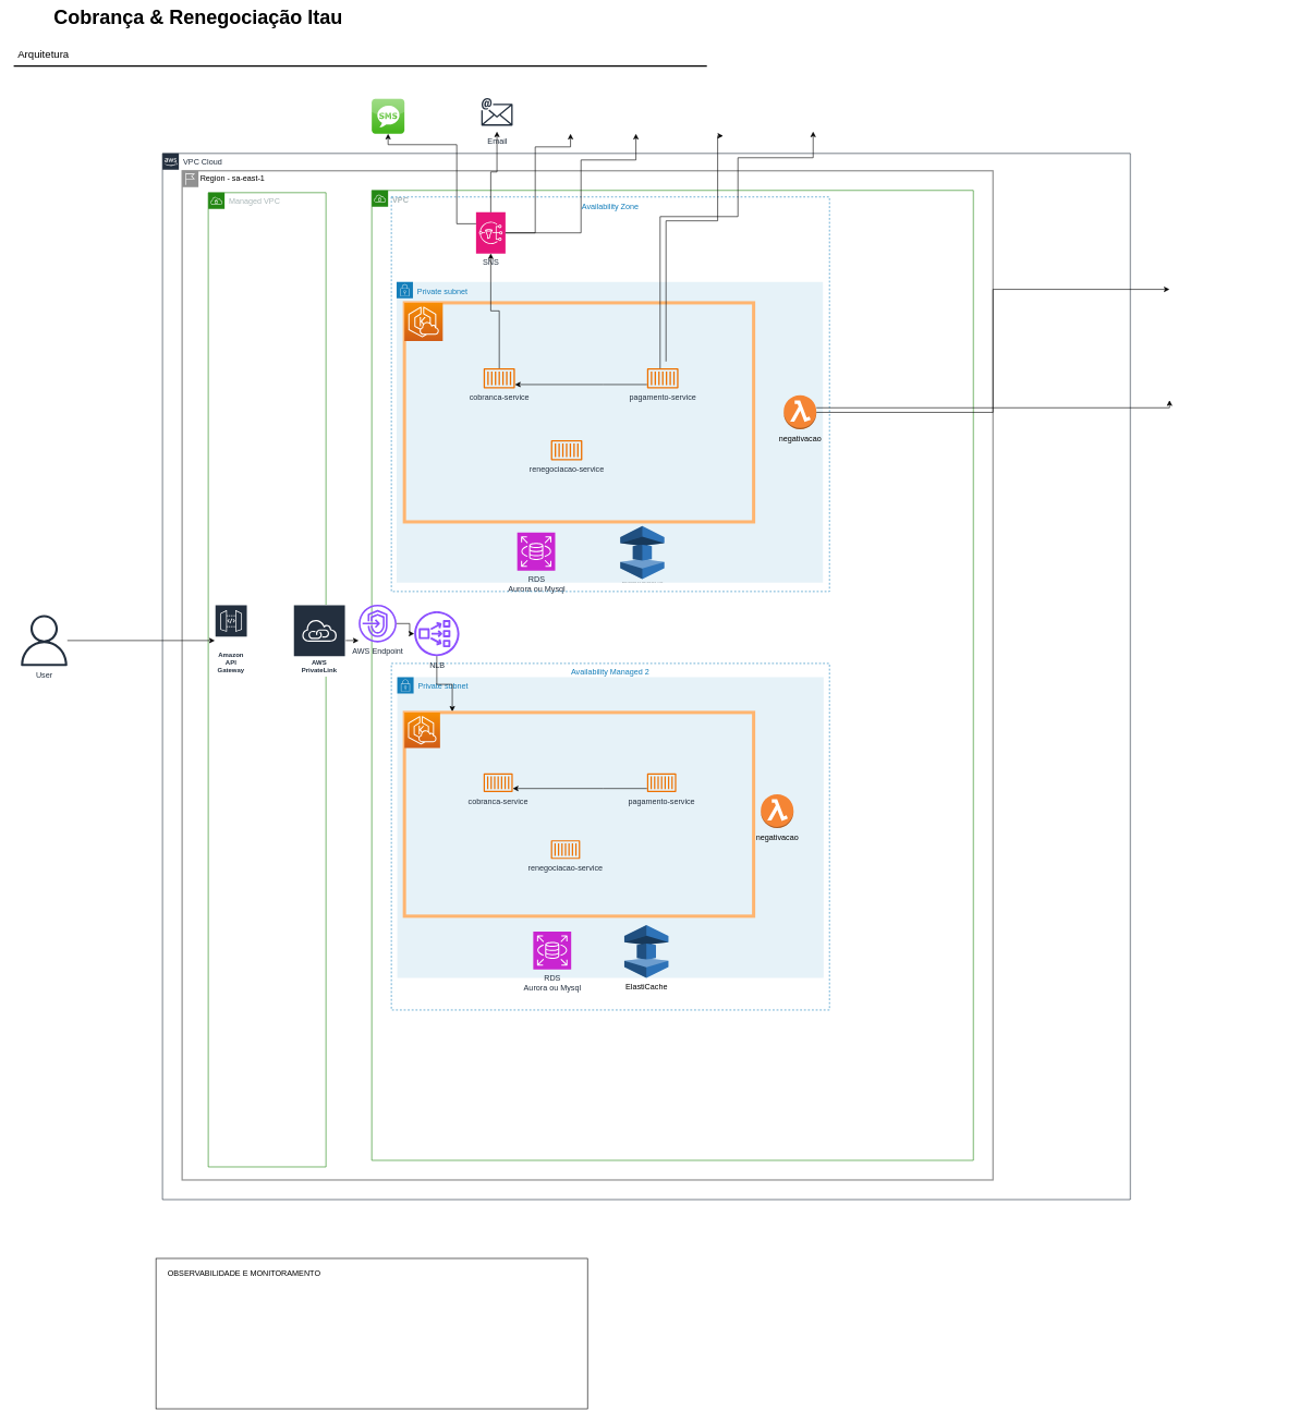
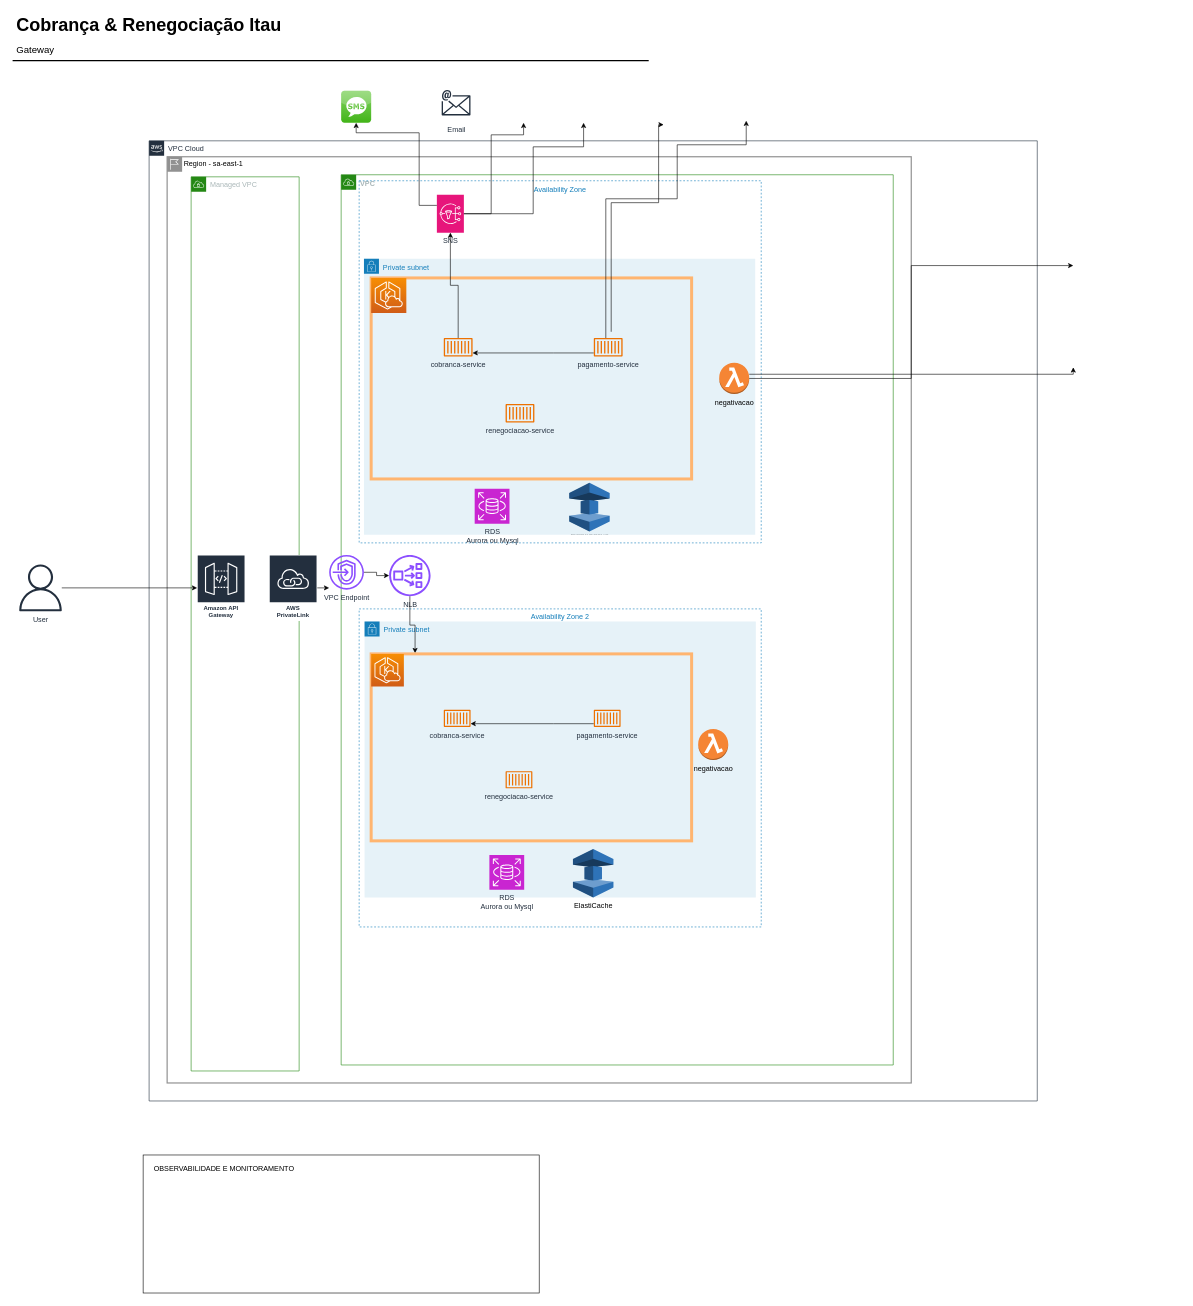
- <mxCell id="56" value="Cobrança &amp;amp;&amp;nbsp;Renegociação&amp;nbsp;Itau" style="text;html=1;resizable=0;points=[];autosize=1;align=left;verticalAlign=top;spacingTop=-4;fontSize=30;fontStyle=1;labelBackgroundColor=none;" parent="1" vertex="1"><mxGeometry x="79.5" y="5.5" width="470" height="40" as="geometry" /></mxCell>
+ <mxCell id="56" value="Cobrança &amp;amp;&amp;nbsp;Renegociação&amp;nbsp;Itau" style="text;html=1;resizable=0;points=[];autosize=1;align=left;verticalAlign=top;spacingTop=-4;fontSize=30;fontStyle=1;labelBackgroundColor=none;" parent="1" vertex="1"><mxGeometry x="24.5" y="20.5" width="470" height="40" as="geometry" /></mxCell>
- <mxCell id="57" value="Arquitetura&amp;nbsp;" style="text;html=1;resizable=0;points=[];autosize=1;align=left;verticalAlign=top;spacingTop=-4;fontSize=16;labelBackgroundColor=none;" parent="1" vertex="1"><mxGeometry x="24.5" y="70.5" width="110" height="30" as="geometry" /></mxCell>
+ <mxCell id="57" value="Gateway&amp;nbsp;" style="text;html=1;resizable=0;points=[];autosize=1;align=left;verticalAlign=top;spacingTop=-4;fontSize=16;labelBackgroundColor=none;" parent="1" vertex="1"><mxGeometry x="24.5" y="70.5" width="110" height="30" as="geometry" /></mxCell>
- <mxCell id="45" style="edgeStyle=orthogonalEdgeStyle;rounded=0;orthogonalLoop=1;jettySize=auto;html=1;" parent="3" source="10" target="43" edge="1"><mxGeometry relative="1" as="geometry" /></mxCell>
- <mxCell id="16" value="NLB&lt;br&gt;" style="sketch=0;outlineConnect=0;fontColor=#232F3E;gradientColor=none;fillColor=#8C4FFF;strokeColor=none;dashed=0;verticalLabelPosition=bottom;verticalAlign=top;align=center;html=1;fontSize=12;fontStyle=0;aspect=fixed;pointerEvents=1;shape=mxgraph.aws4.network_load_balancer;" vertex="1" parent="9"><mxGeometry x="355" y="673.44" width="69" height="69" as="geometry" /></mxCell>
+ <mxCell id="16" value="NLB&lt;br&gt;" style="sketch=0;outlineConnect=0;fontColor=#232F3E;gradientColor=none;fillColor=#8C4FFF;strokeColor=none;dashed=0;verticalLabelPosition=bottom;verticalAlign=top;align=center;html=1;fontSize=12;fontStyle=0;aspect=fixed;pointerEvents=1;shape=mxgraph.aws4.network_load_balancer;" vertex="1" parent="9"><mxGeometry x="370" y="663.44" width="69" height="69" as="geometry" /></mxCell>
- <mxCell id="13" value="Amazon API Gateway" style="sketch=0;outlineConnect=0;fontColor=#232F3E;gradientColor=none;strokeColor=#ffffff;fillColor=#232F3E;dashed=0;verticalLabelPosition=middle;verticalAlign=bottom;align=center;html=1;whiteSpace=wrap;fontSize=10;fontStyle=1;spacing=3;shape=mxgraph.aws4.productIcon;prIcon=mxgraph.aws4.api_gateway;" vertex="1" parent="9"><mxGeometry x="50" y="663.44" width="50" height="110" as="geometry" /></mxCell>
+ <mxCell id="13" value="Amazon API Gateway" style="sketch=0;outlineConnect=0;fontColor=#232F3E;gradientColor=none;strokeColor=#ffffff;fillColor=#232F3E;dashed=0;verticalLabelPosition=middle;verticalAlign=bottom;align=center;html=1;whiteSpace=wrap;fontSize=10;fontStyle=1;spacing=3;shape=mxgraph.aws4.productIcon;prIcon=mxgraph.aws4.api_gateway;" vertex="1" parent="9"><mxGeometry x="50" y="663.44" width="80" height="110" as="geometry" /></mxCell>
- <mxCell id="15" value="AWS Endpoint" style="sketch=0;outlineConnect=0;fontColor=#232F3E;gradientColor=none;fillColor=#8C4FFF;strokeColor=none;dashed=0;verticalLabelPosition=bottom;verticalAlign=top;align=center;html=1;fontSize=12;fontStyle=0;aspect=fixed;pointerEvents=1;shape=mxgraph.aws4.endpoints;" vertex="1" parent="9"><mxGeometry x="270" y="663.44" width="58" height="58" as="geometry" /></mxCell>
+ <mxCell id="15" value="VPC Endpoint" style="sketch=0;outlineConnect=0;fontColor=#232F3E;gradientColor=none;fillColor=#8C4FFF;strokeColor=none;dashed=0;verticalLabelPosition=bottom;verticalAlign=top;align=center;html=1;fontSize=12;fontStyle=0;aspect=fixed;pointerEvents=1;shape=mxgraph.aws4.endpoints;" vertex="1" parent="9"><mxGeometry x="270" y="663.44" width="58" height="58" as="geometry" /></mxCell>
- <mxCell id="7" value="Availability Managed 2" style="fillColor=none;strokeColor=#147EBA;dashed=1;verticalAlign=top;fontStyle=0;fontColor=#147EBA;whiteSpace=wrap;html=1;" vertex="1" parent="4"><mxGeometry x="30" y="723.44" width="670" height="530" as="geometry" /></mxCell>
+ <mxCell id="7" value="Availability Zone 2" style="fillColor=none;strokeColor=#147EBA;dashed=1;verticalAlign=top;fontStyle=0;fontColor=#147EBA;whiteSpace=wrap;html=1;" vertex="1" parent="4"><mxGeometry x="30" y="723.44" width="670" height="530" as="geometry" /></mxCell>
